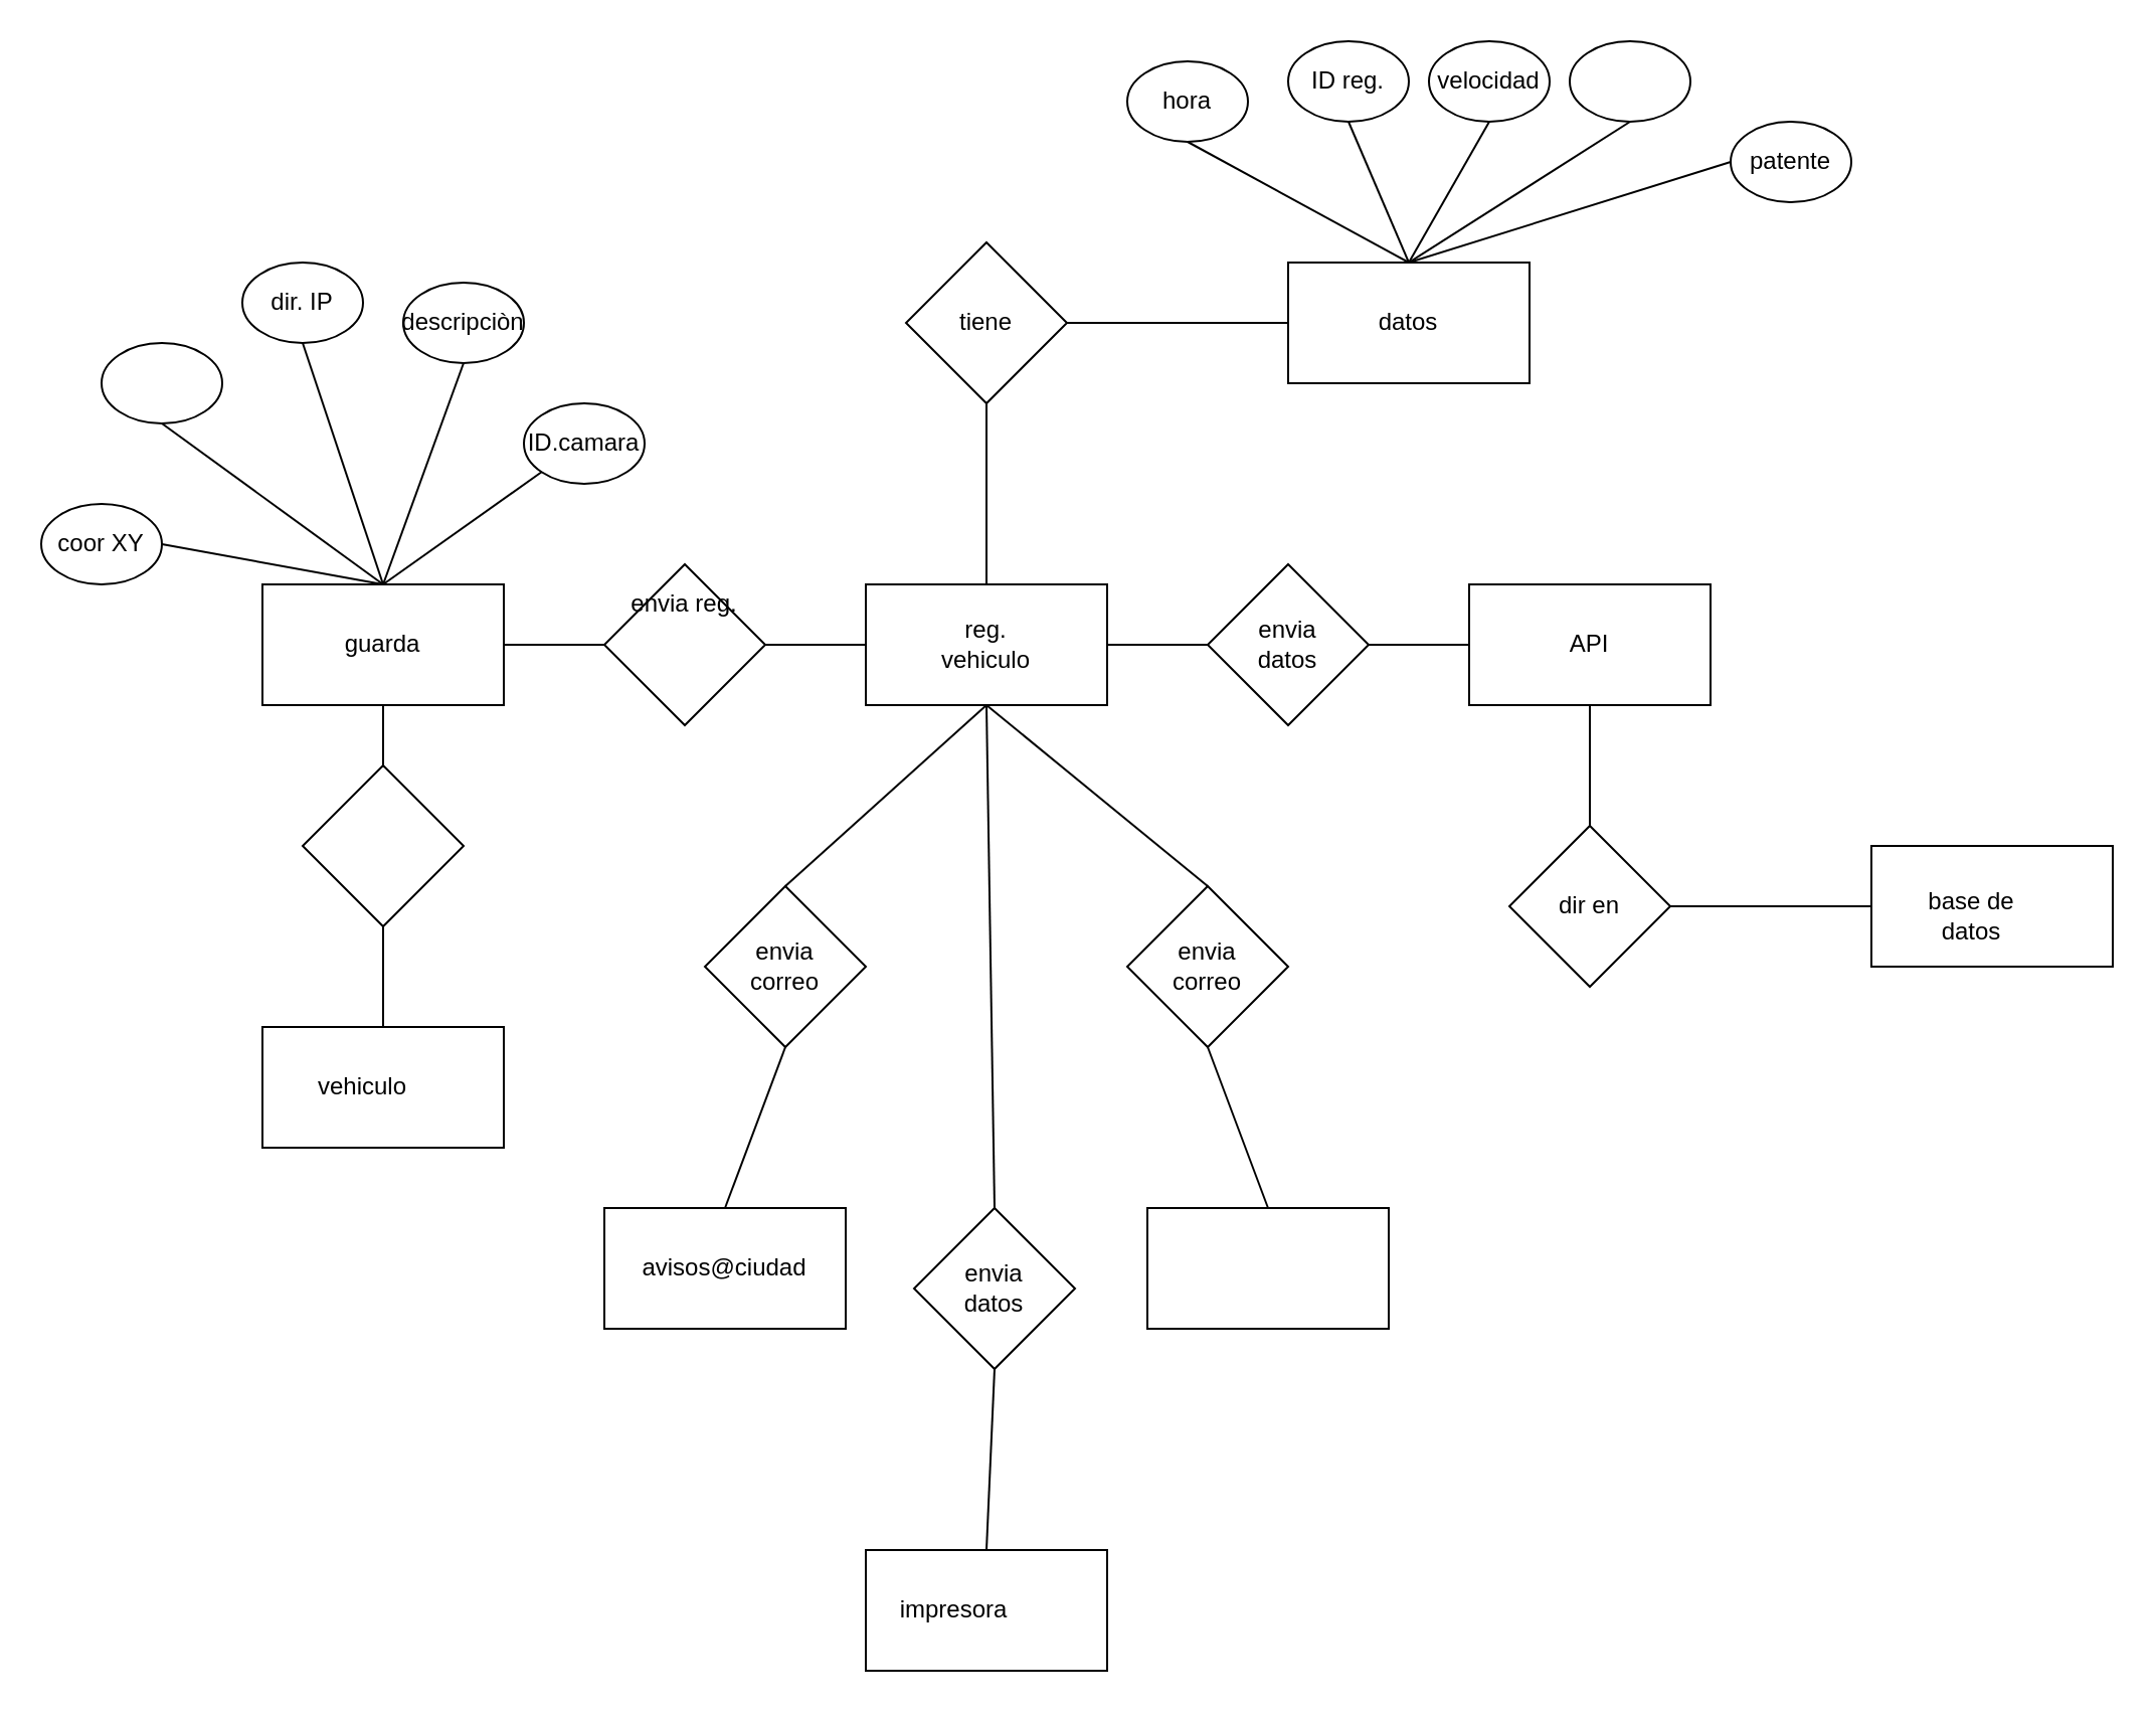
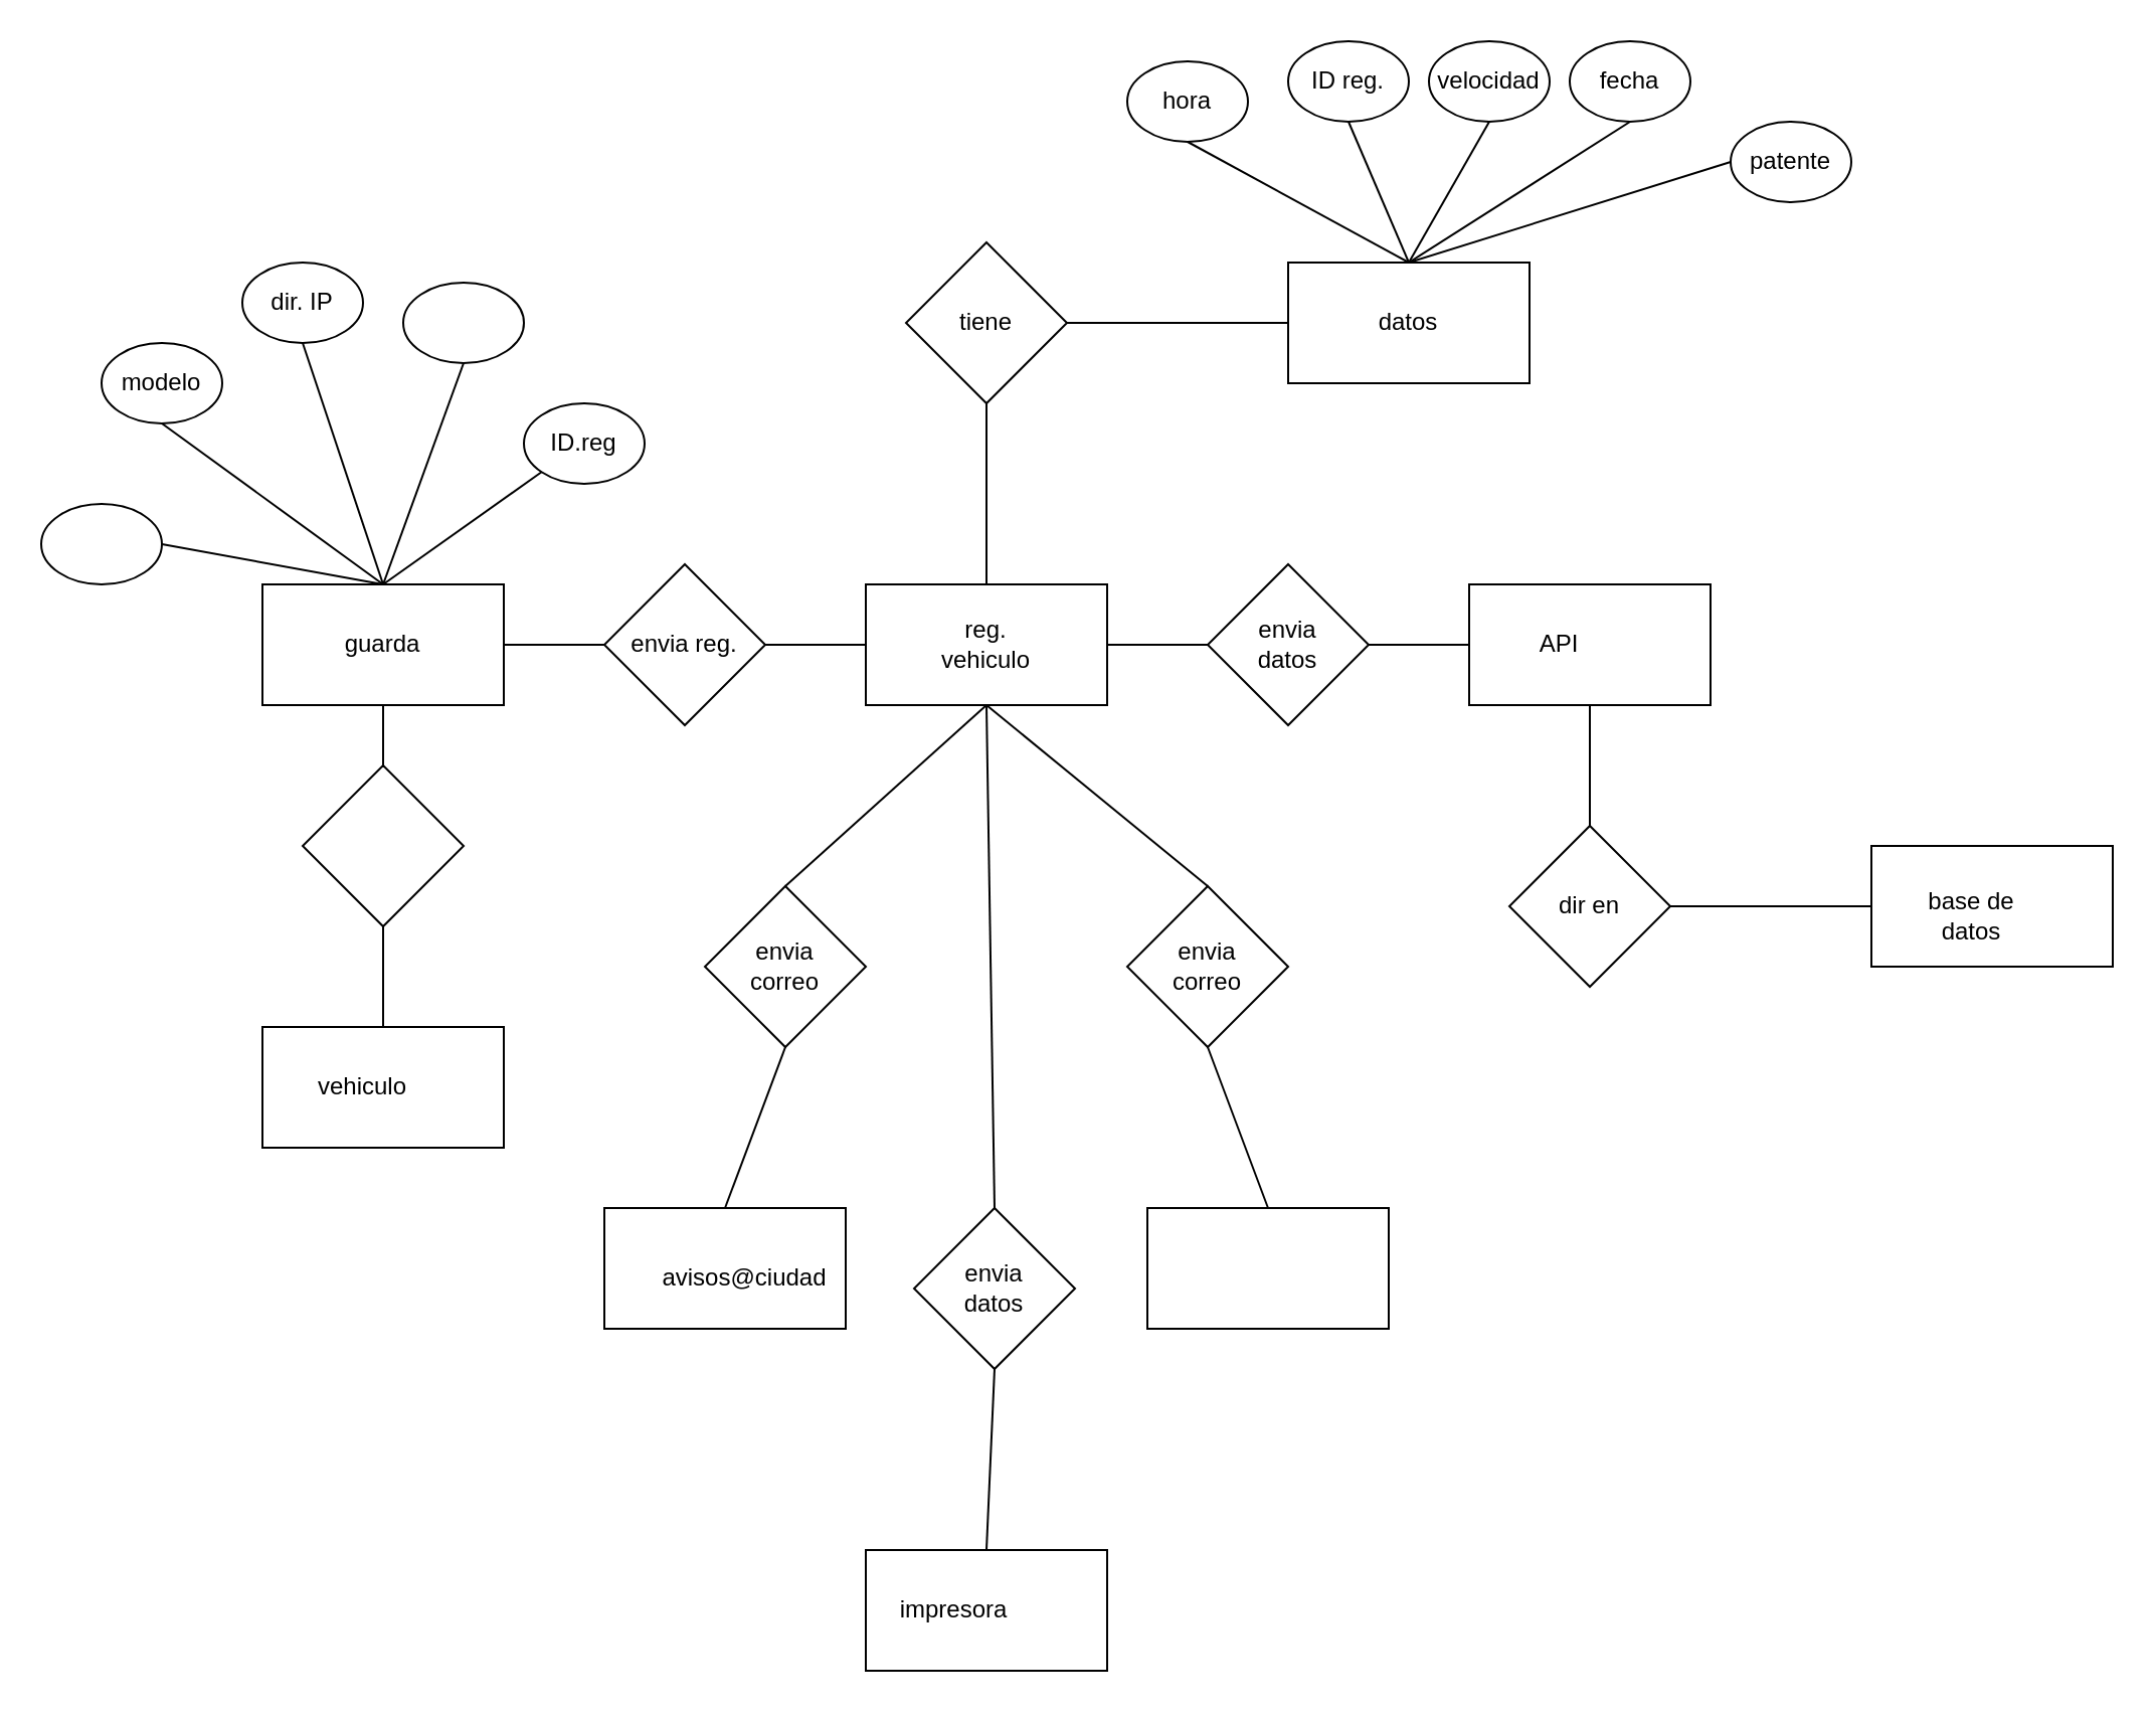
+ <mxCell id="71" value="fecha" style="text;html=1;align=center;verticalAlign=middle;whiteSpace=wrap;rounded=0;" vertex="1" parent="1"><mxGeometry x="780" y="25" width="60" height="30" as="geometry" /></mxCell>
- <mxCell id="66" value="descripciòn" style="text;html=1;align=center;verticalAlign=middle;whiteSpace=wrap;rounded=0;" vertex="1" parent="1"><mxGeometry x="200" y="145" width="60" height="30" as="geometry" /></mxCell>
+ <mxCell id="64" value="modelo" style="text;html=1;align=center;verticalAlign=middle;whiteSpace=wrap;rounded=0;" vertex="1" parent="1"><mxGeometry x="50" y="175" width="60" height="30" as="geometry" /></mxCell>
- <mxCell id="67" value="ID.camara" style="text;html=1;align=center;verticalAlign=middle;whiteSpace=wrap;rounded=0;" vertex="1" parent="1"><mxGeometry x="260" y="205" width="60" height="30" as="geometry" /></mxCell>
+ <mxCell id="67" value="ID.reg" style="text;html=1;align=center;verticalAlign=middle;whiteSpace=wrap;rounded=0;" vertex="1" parent="1"><mxGeometry x="260" y="205" width="60" height="30" as="geometry" /></mxCell>
- <mxCell id="63" value="coor XY" style="text;html=1;align=center;verticalAlign=middle;whiteSpace=wrap;rounded=0;" vertex="1" parent="1"><mxGeometry x="20" y="255" width="60" height="30" as="geometry" /></mxCell>
- <mxCell id="73" value="envia reg." style="text;html=1;align=center;verticalAlign=middle;whiteSpace=wrap;rounded=0;" vertex="1" parent="1"><mxGeometry x="310" y="285" width="60" height="30" as="geometry" /></mxCell>
+ <mxCell id="73" value="envia reg." style="text;html=1;align=center;verticalAlign=middle;whiteSpace=wrap;rounded=0;" vertex="1" parent="1"><mxGeometry x="310" y="305" width="60" height="30" as="geometry" /></mxCell>
- <mxCell id="57" value="API" style="text;html=1;align=center;verticalAlign=middle;whiteSpace=wrap;rounded=0;" vertex="1" parent="1"><mxGeometry x="760" y="305" width="60" height="30" as="geometry" /></mxCell>
+ <mxCell id="57" value="API" style="text;html=1;align=center;verticalAlign=middle;whiteSpace=wrap;rounded=0;" vertex="1" parent="1"><mxGeometry x="745" y="305" width="60" height="30" as="geometry" /></mxCell>
- <mxCell id="58" value="avisos@ciudad" style="text;html=1;align=center;verticalAlign=middle;whiteSpace=wrap;rounded=0;" vertex="1" parent="1"><mxGeometry x="330" y="615" width="60" height="30" as="geometry" /></mxCell>
+ <mxCell id="58" value="avisos@ciudad" style="text;html=1;align=center;verticalAlign=middle;whiteSpace=wrap;rounded=0;" vertex="1" parent="1"><mxGeometry x="340" y="620" width="60" height="30" as="geometry" /></mxCell>
